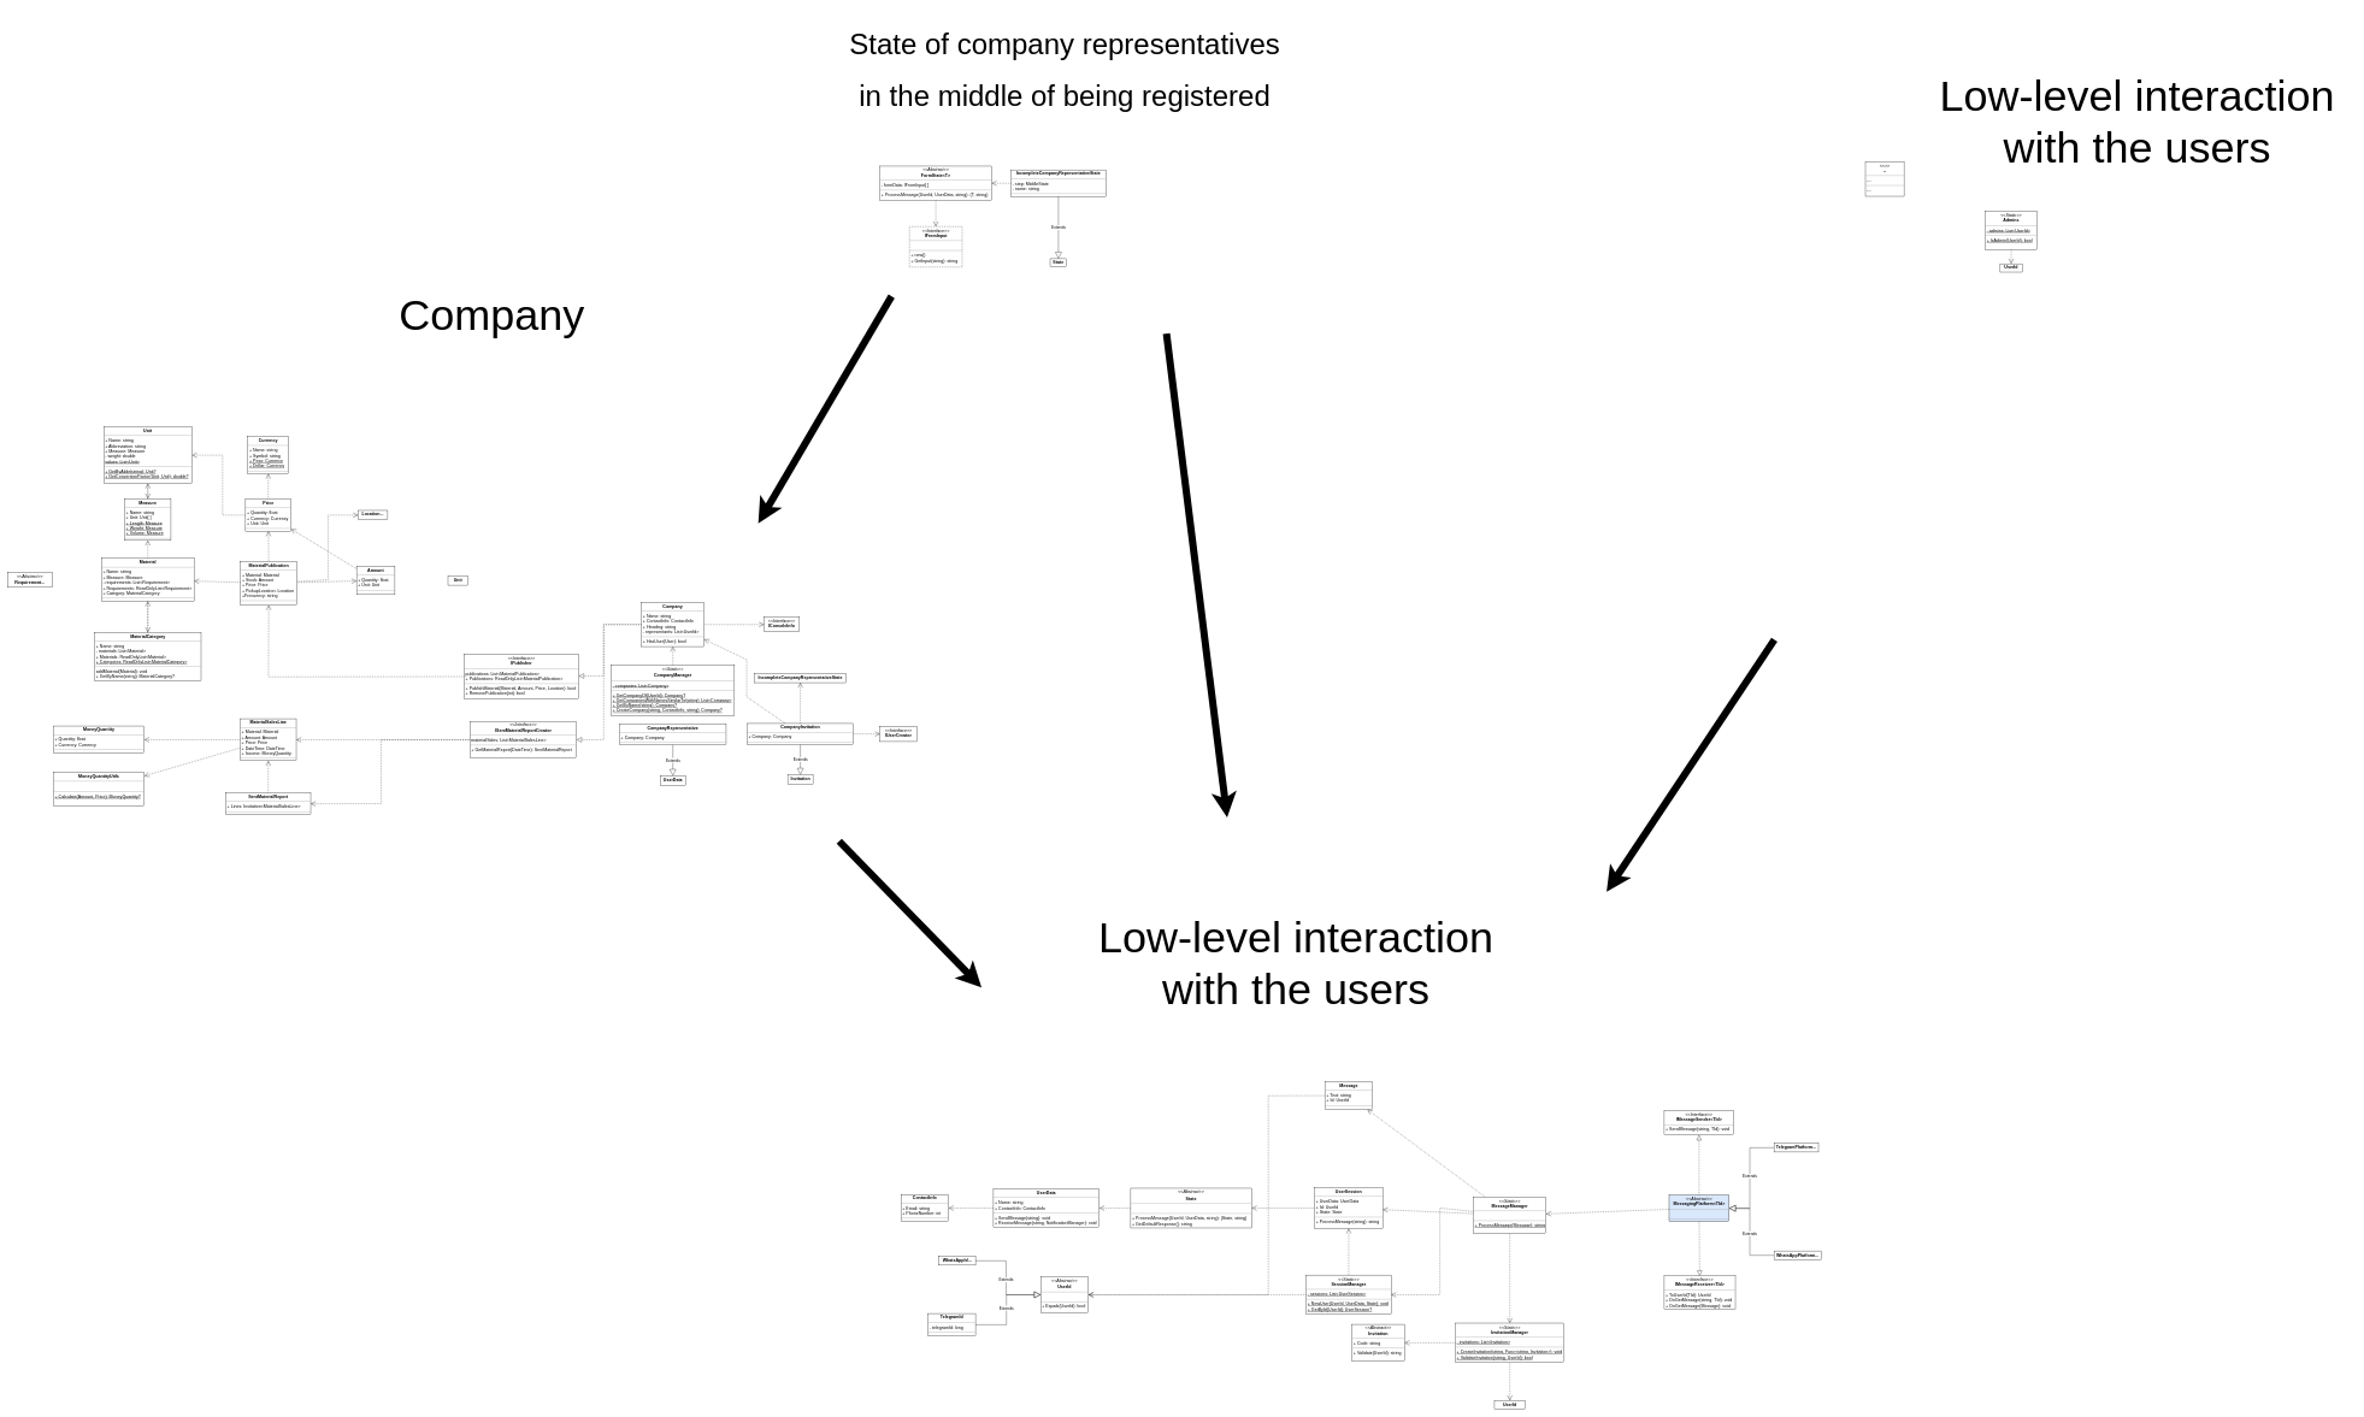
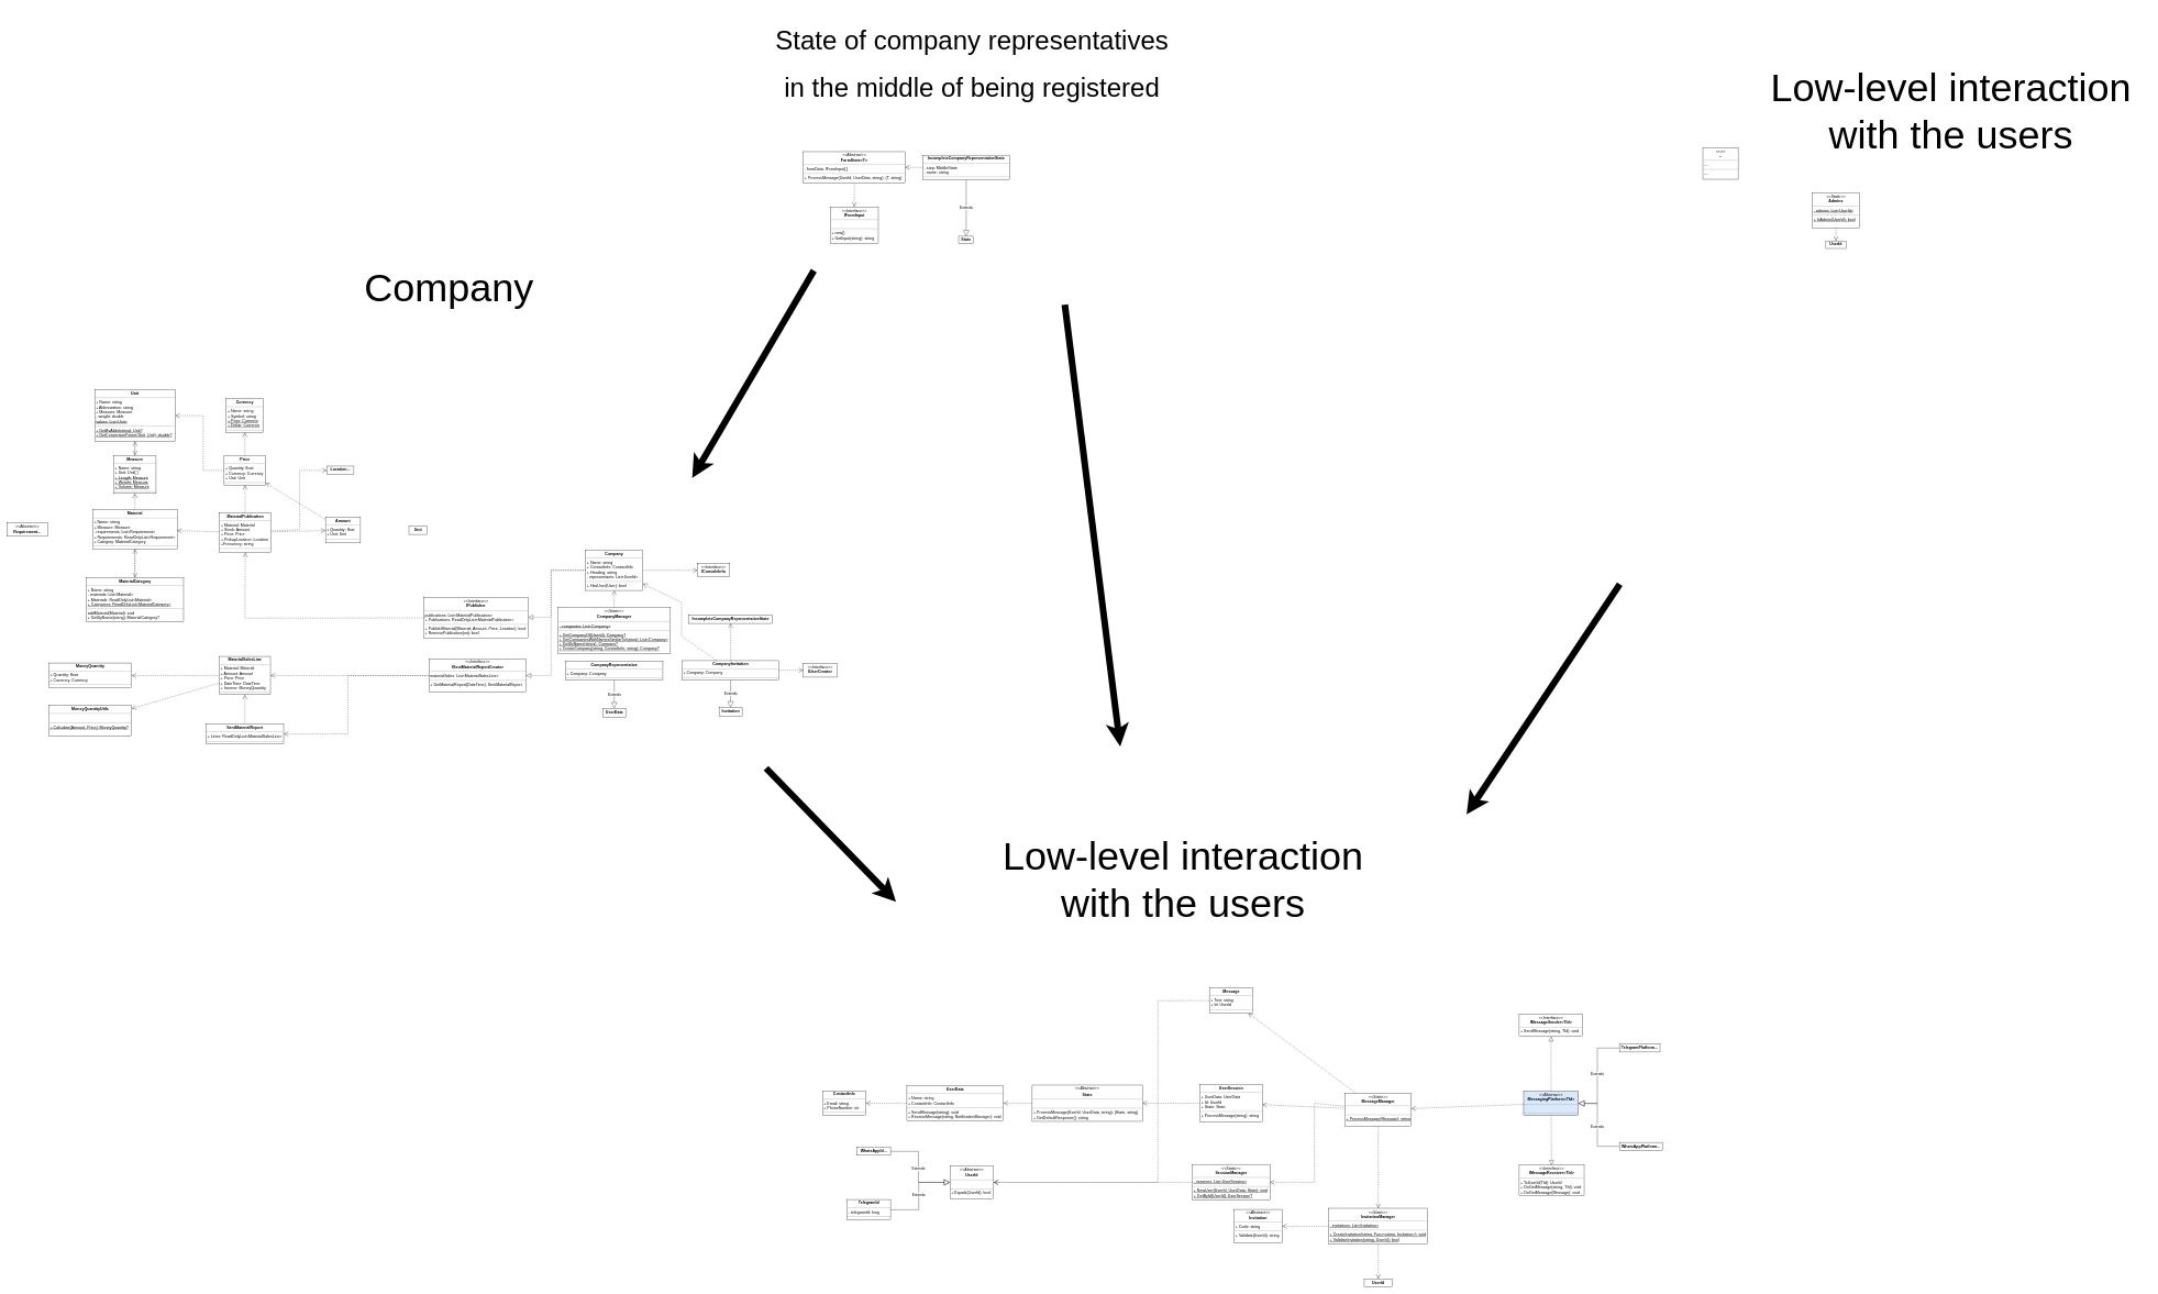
- <mxCell id="108" value="&lt;p style=&quot;margin: 0px ; margin-top: 4px ; text-align: center&quot;&gt;&lt;i&gt;&amp;lt;&amp;lt;Interface&amp;gt;&amp;gt;&lt;/i&gt;&lt;br&gt;&lt;b&gt;IFromInput&lt;/b&gt;&lt;/p&gt;&lt;hr size=&quot;1&quot;&gt;&lt;p style=&quot;margin: 0px ; margin-left: 4px&quot;&gt;&lt;br&gt;&lt;/p&gt;&lt;hr size=&quot;1&quot;&gt;&lt;p style=&quot;margin: 0px ; margin-left: 4px&quot;&gt;+ new()&lt;/p&gt;&lt;p style=&quot;margin: 0px ; margin-left: 4px&quot;&gt;+ GetInput(string): string&lt;/p&gt;" style="verticalAlign=top;align=left;overflow=fill;fontSize=12;fontFamily=Helvetica;html=1;dashed=1;" parent="1" vertex="1"><mxGeometry x="2516.5" y="627" width="146" height="112" as="geometry" /></mxCell>
+ <mxCell id="108" value="&lt;p style=&quot;margin: 0px ; margin-top: 4px ; text-align: center&quot;&gt;&lt;i&gt;&amp;lt;&amp;lt;Interface&amp;gt;&amp;gt;&lt;/i&gt;&lt;br&gt;&lt;b&gt;IFromInput&lt;/b&gt;&lt;/p&gt;&lt;hr size=&quot;1&quot;&gt;&lt;p style=&quot;margin: 0px ; margin-left: 4px&quot;&gt;&lt;br&gt;&lt;/p&gt;&lt;hr size=&quot;1&quot;&gt;&lt;p style=&quot;margin: 0px ; margin-left: 4px&quot;&gt;+ new()&lt;/p&gt;&lt;p style=&quot;margin: 0px ; margin-left: 4px&quot;&gt;+ GetInput(string): string&lt;/p&gt;" style="verticalAlign=top;align=left;overflow=fill;fontSize=12;fontFamily=Helvetica;html=1;" parent="1" vertex="1"><mxGeometry x="2516.5" y="627" width="146" height="112" as="geometry" /></mxCell>
- <mxCell id="68" value="&lt;p style=&quot;margin: 0px ; margin-top: 4px ; text-align: center&quot;&gt;&lt;b&gt;SentMaterialReport&lt;/b&gt;&lt;/p&gt;&lt;hr size=&quot;1&quot;&gt;&lt;p style=&quot;margin: 0px ; margin-left: 4px&quot;&gt;+ Lines: Invitation&amp;lt;MaterialSalesLine&amp;gt;&lt;/p&gt;&lt;hr size=&quot;1&quot;&gt;&lt;p style=&quot;margin: 0px ; margin-left: 4px&quot;&gt;&lt;br&gt;&lt;/p&gt;" style="verticalAlign=top;align=left;overflow=fill;fontSize=12;fontFamily=Helvetica;html=1;" parent="1" vertex="1"><mxGeometry x="624" y="2195" width="235" height="61" as="geometry" /></mxCell>
+ <mxCell id="68" value="&lt;p style=&quot;margin: 0px ; margin-top: 4px ; text-align: center&quot;&gt;&lt;b&gt;SentMaterialReport&lt;/b&gt;&lt;/p&gt;&lt;hr size=&quot;1&quot;&gt;&lt;p style=&quot;margin: 0px ; margin-left: 4px&quot;&gt;+ Lines: ReadOnlyList&amp;lt;MaterialSalesLine&amp;gt;&lt;/p&gt;&lt;hr size=&quot;1&quot;&gt;&lt;p style=&quot;margin: 0px ; margin-left: 4px&quot;&gt;&lt;br&gt;&lt;/p&gt;" style="verticalAlign=top;align=left;overflow=fill;fontSize=12;fontFamily=Helvetica;html=1;" parent="1" vertex="1"><mxGeometry x="624" y="2195" width="235" height="61" as="geometry" /></mxCell>
- <mxCell id="37" value="" style="endArrow=open;endSize=12;dashed=1;html=1;rounded=0;" parent="1" source="90" target="89" edge="1"><mxGeometry x="0.004" y="105" width="160" relative="1" as="geometry"><mxPoint x="3732.5" y="3529" as="sourcePoint" /><mxPoint x="3732.5" y="3414" as="targetPoint" /><mxPoint as="offset" /></mxGeometry></mxCell>
